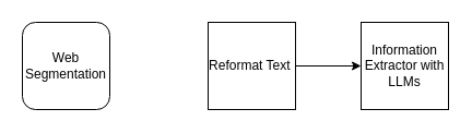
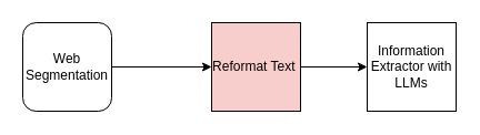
+ <mxCell id="2" style="edgeStyle=orthogonalEdgeStyle;rounded=0;orthogonalLoop=1;jettySize=auto;html=1;exitX=1;exitY=0.5;exitDx=0;exitDy=0;entryX=0;entryY=0.5;entryDx=0;entryDy=0;" edge="1" parent="1" source="3" target="4"><mxGeometry relative="1" as="geometry" /></mxCell>
- <mxCell id="4" value="Reformat Text&amp;nbsp;" style="whiteSpace=wrap;html=1;aspect=fixed;" vertex="1" parent="1"><mxGeometry x="190" y="20" width="80" height="80" as="geometry" /></mxCell>
+ <mxCell id="4" value="Reformat Text&amp;nbsp;" style="whiteSpace=wrap;html=1;aspect=fixed;fillColor=#f8cecc;" vertex="1" parent="1"><mxGeometry x="190" y="20" width="80" height="80" as="geometry" /></mxCell>
